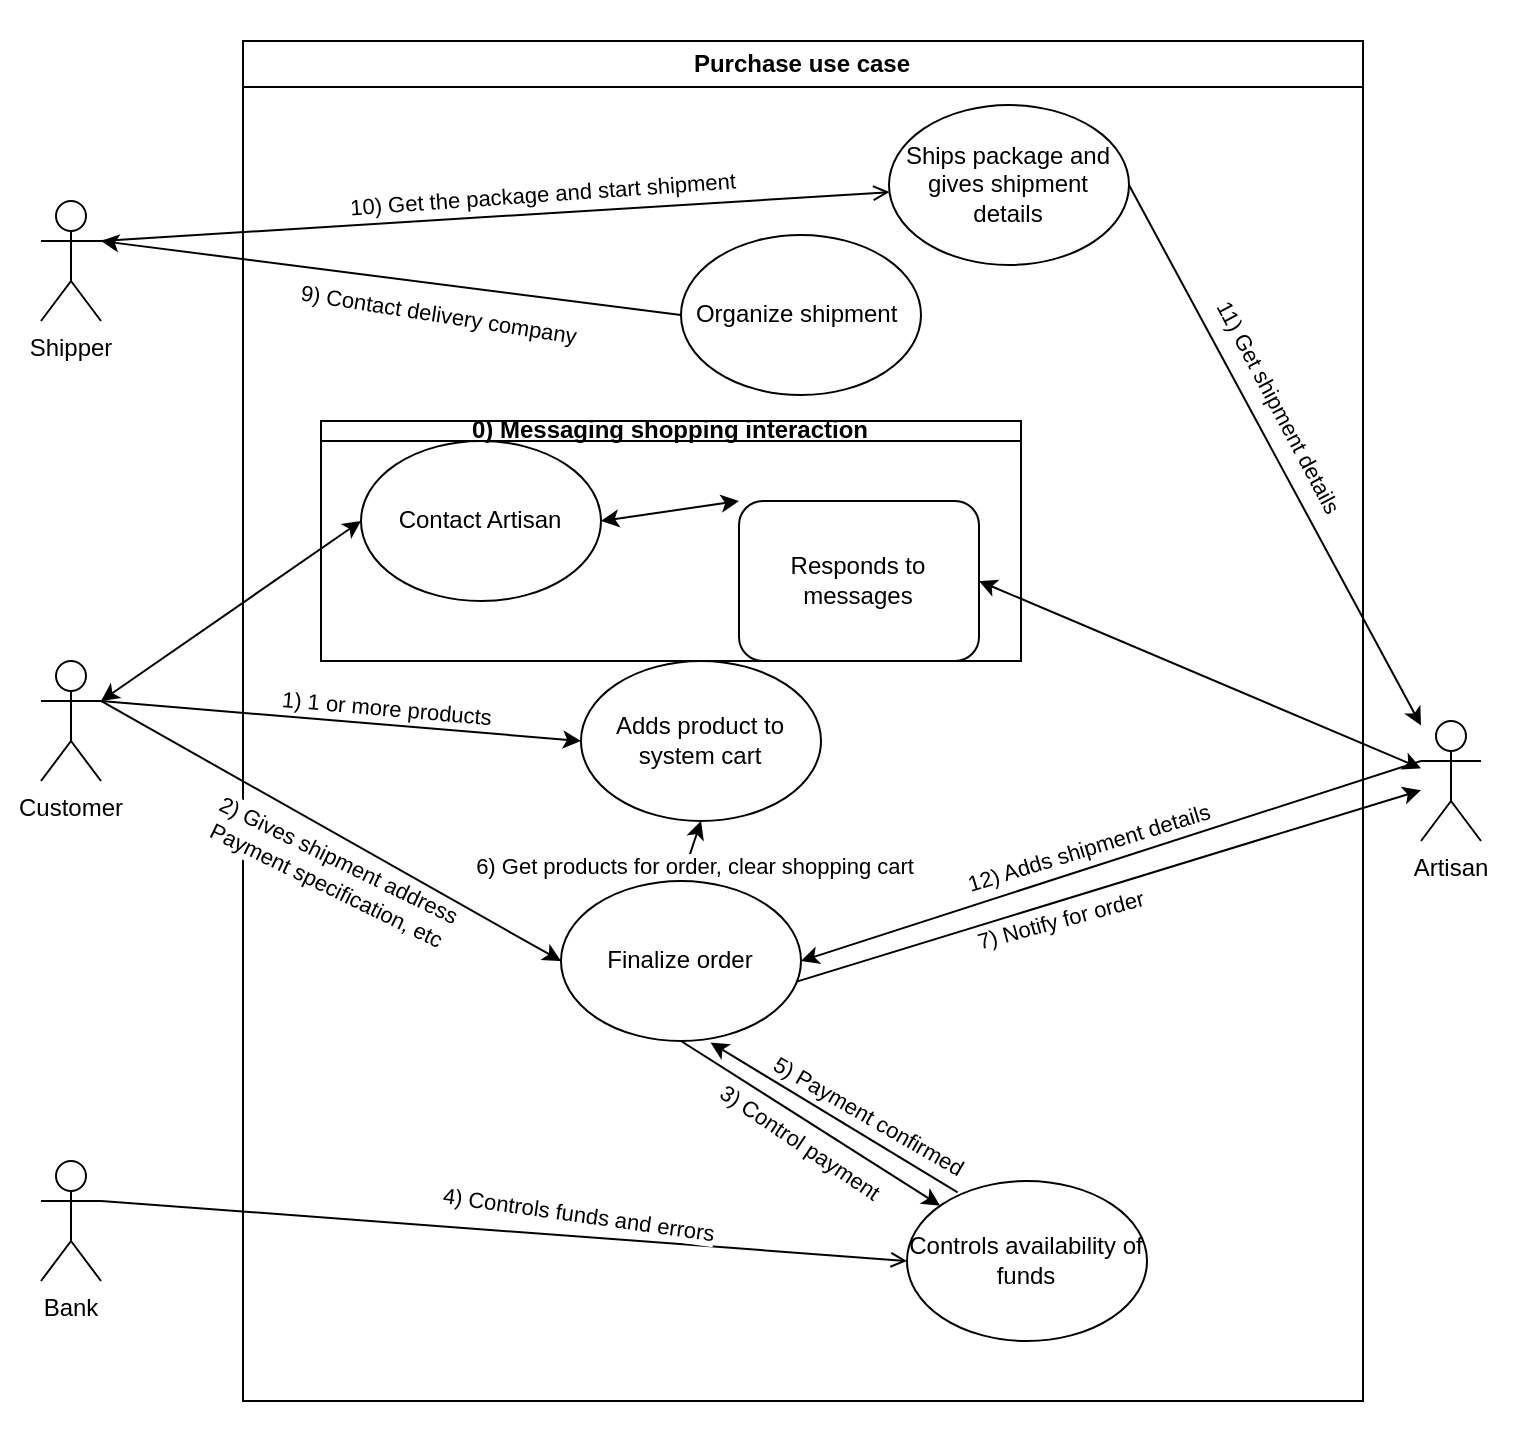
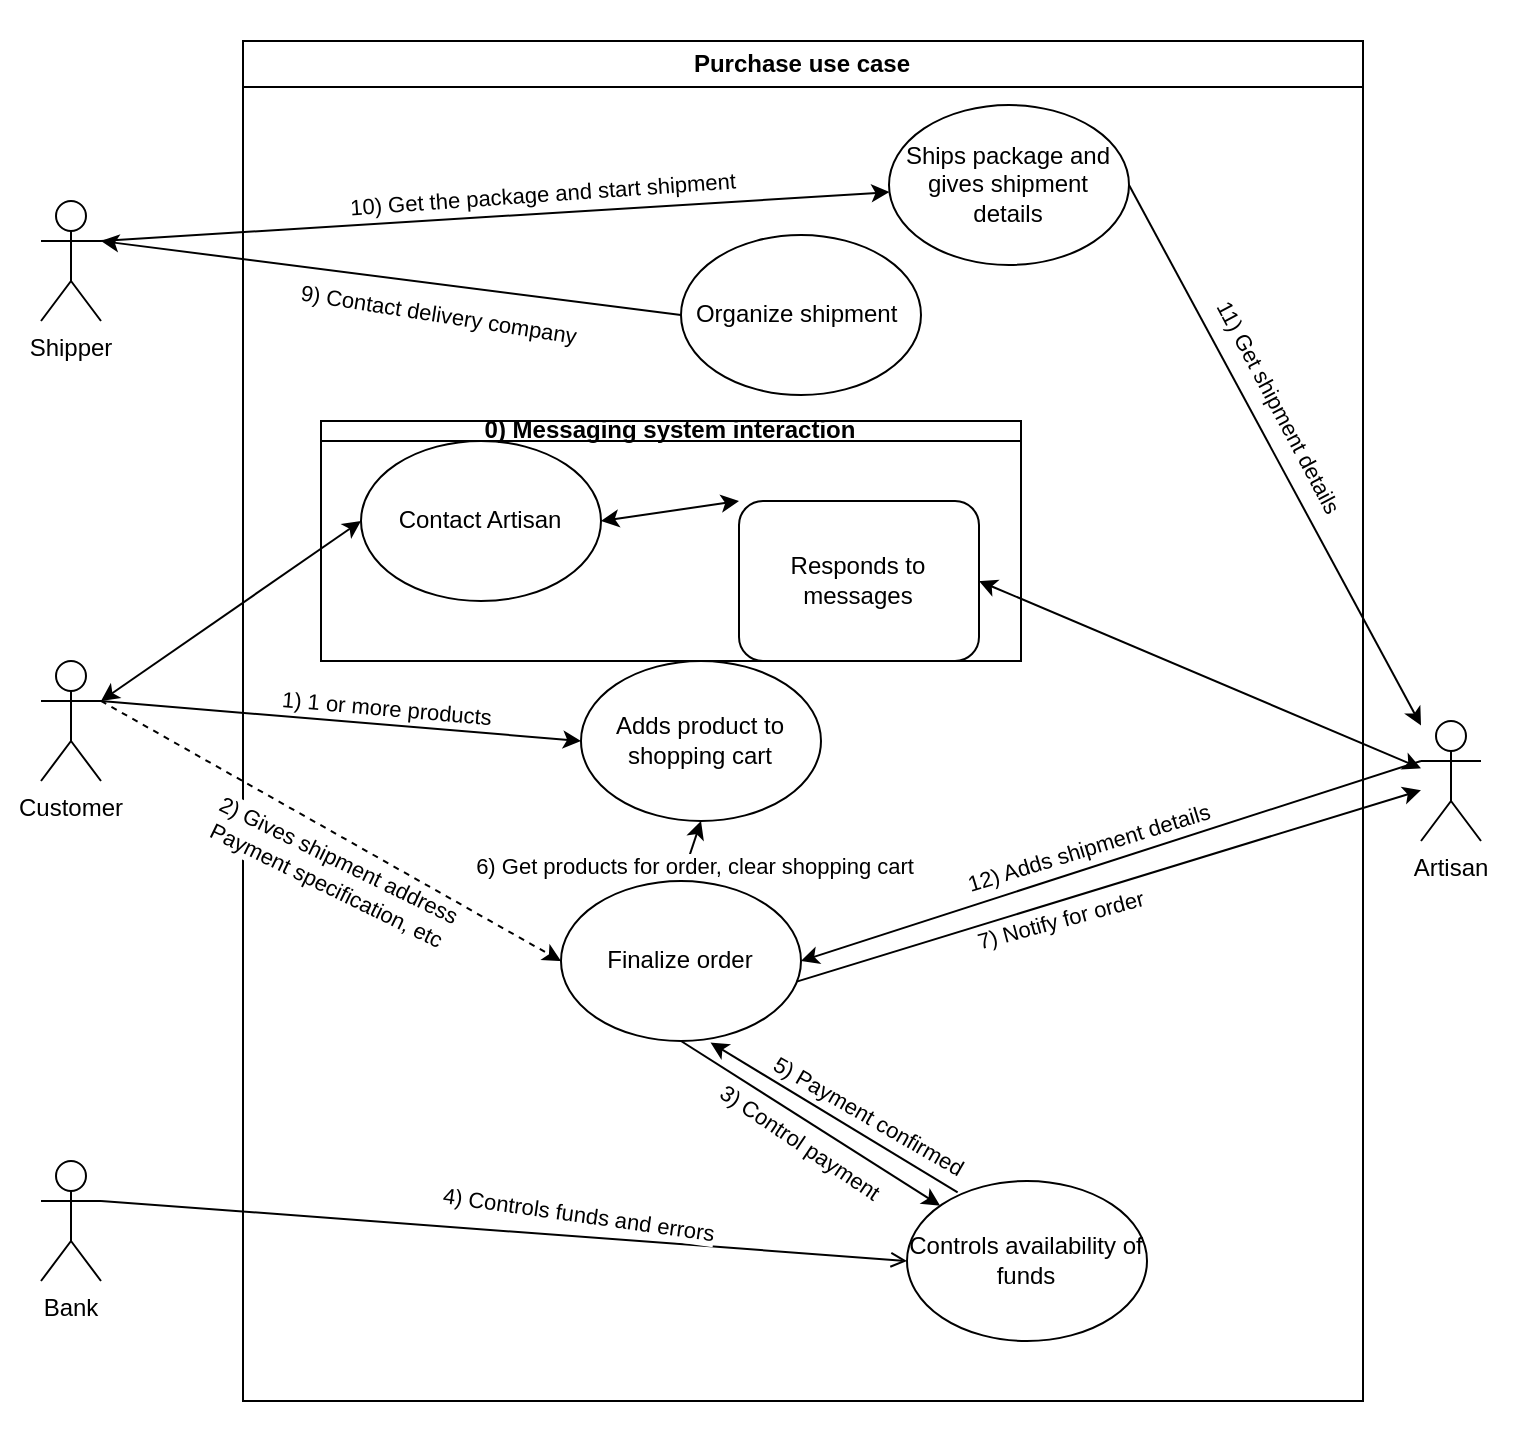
- <mxCell id="23" style="edgeStyle=none;rounded=0;orthogonalLoop=1;jettySize=auto;html=1;exitX=1;exitY=0.333;exitDx=0;exitDy=0;exitPerimeter=0;endArrow=open;" edge="1" parent="1" source="25" target="11"><mxGeometry relative="1" as="geometry" /></mxCell>
+ <mxCell id="23" style="edgeStyle=none;rounded=0;orthogonalLoop=1;jettySize=auto;html=1;exitX=1;exitY=0.333;exitDx=0;exitDy=0;exitPerimeter=0;" edge="1" parent="1" source="25" target="11"><mxGeometry relative="1" as="geometry" /></mxCell>
- <mxCell id="39" value="0) Messaging shopping interaction" style="swimlane;whiteSpace=wrap;html=1;startSize=10;" vertex="1" parent="1"><mxGeometry x="160" y="210" width="350" height="120" as="geometry" /></mxCell>
+ <mxCell id="39" value="0) Messaging system interaction" style="swimlane;whiteSpace=wrap;html=1;startSize=10;" vertex="1" parent="1"><mxGeometry x="160" y="210" width="350" height="120" as="geometry" /></mxCell>
- <mxCell id="3" value="Adds product to system cart" style="ellipse;whiteSpace=wrap;html=1;" vertex="1" parent="2"><mxGeometry x="169" y="310" width="120" height="80" as="geometry" /></mxCell>
+ <mxCell id="3" value="Adds product to shopping cart" style="ellipse;whiteSpace=wrap;html=1;" vertex="1" parent="2"><mxGeometry x="169" y="310" width="120" height="80" as="geometry" /></mxCell>
- <mxCell id="19" style="edgeStyle=none;rounded=0;orthogonalLoop=1;jettySize=auto;html=1;exitX=1;exitY=0.333;exitDx=0;exitDy=0;exitPerimeter=0;entryX=0;entryY=0.5;entryDx=0;entryDy=0;" edge="1" parent="1" source="22" target="8"><mxGeometry relative="1" as="geometry" /></mxCell>
+ <mxCell id="19" style="edgeStyle=none;rounded=0;orthogonalLoop=1;jettySize=auto;html=1;exitX=1;exitY=0.333;exitDx=0;exitDy=0;exitPerimeter=0;entryX=0;entryY=0.5;entryDx=0;entryDy=0;dashed=1;" edge="1" parent="1" source="22" target="8"><mxGeometry relative="1" as="geometry" /></mxCell>
